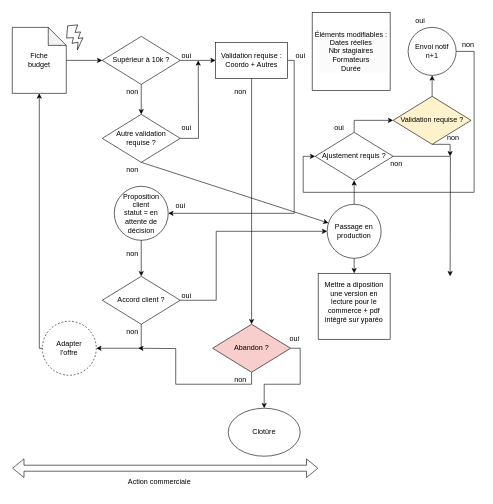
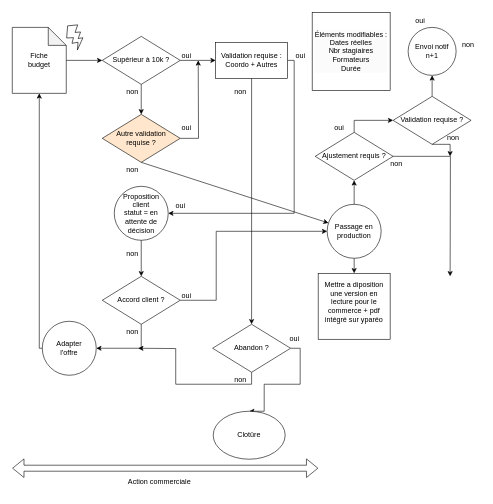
- <mxCell id="23" style="edgeStyle=orthogonalEdgeStyle;rounded=0;orthogonalLoop=1;jettySize=auto;html=1;exitX=1;exitY=0.5;exitDx=0;exitDy=0;entryX=0;entryY=0.5;entryDx=0;entryDy=0;" edge="1" parent="1" source="24" target="18"><mxGeometry relative="1" as="geometry"><Array as="points"><mxPoint x="790" y="85" /><mxPoint x="790" y="320" /><mxPoint x="505" y="320" /><mxPoint x="505" y="260" /></Array></mxGeometry></mxCell>
- <mxCell id="27" value="Validation requise ?" style="rhombus;whiteSpace=wrap;html=1;fillColor=#fff2cc;" vertex="1" parent="1"><mxGeometry x="655" y="160" width="130" height="80" as="geometry" /></mxCell>
+ <mxCell id="27" value="Validation requise ?" style="rhombus;whiteSpace=wrap;html=1;" vertex="1" parent="1"><mxGeometry x="655" y="160" width="130" height="80" as="geometry" /></mxCell>
- <mxCell id="5" value="Autre validation&lt;div&gt;requise ?&lt;/div&gt;" style="rhombus;whiteSpace=wrap;html=1;" vertex="1" parent="1"><mxGeometry x="170" y="190" width="130" height="80" as="geometry" /></mxCell>
+ <mxCell id="5" value="Autre validation&lt;div&gt;requise ?&lt;/div&gt;" style="rhombus;whiteSpace=wrap;html=1;fillColor=#ffe6cc;" vertex="1" parent="1"><mxGeometry x="170" y="190" width="130" height="80" as="geometry" /></mxCell>
- <mxCell id="9" value="Adapter&lt;div&gt;l'offre&lt;/div&gt;" style="ellipse;whiteSpace=wrap;html=1;aspect=fixed;dashed=1;" vertex="1" parent="1"><mxGeometry x="70" y="535" width="90" height="90" as="geometry" /></mxCell>
+ <mxCell id="9" value="Adapter&lt;div&gt;l'offre&lt;/div&gt;" style="ellipse;whiteSpace=wrap;html=1;aspect=fixed;" vertex="1" parent="1"><mxGeometry x="70" y="535" width="90" height="90" as="geometry" /></mxCell>
- <mxCell id="14" value="Abandon ?" style="rhombus;whiteSpace=wrap;html=1;fillColor=#f8cecc;" vertex="1" parent="1"><mxGeometry x="354" y="540" width="130" height="80" as="geometry" /></mxCell>
+ <mxCell id="14" value="Abandon ?" style="rhombus;whiteSpace=wrap;html=1;" vertex="1" parent="1"><mxGeometry x="354" y="540" width="130" height="80" as="geometry" /></mxCell>
- <mxCell id="15" value="Clotûre" style="ellipse;whiteSpace=wrap;html=1;" vertex="1" parent="1"><mxGeometry x="380" y="680" width="120" height="80" as="geometry" /></mxCell>
+ <mxCell id="15" value="Clotûre" style="ellipse;whiteSpace=wrap;html=1;" vertex="1" parent="1"><mxGeometry x="355" y="685" width="120" height="80" as="geometry" /></mxCell>
